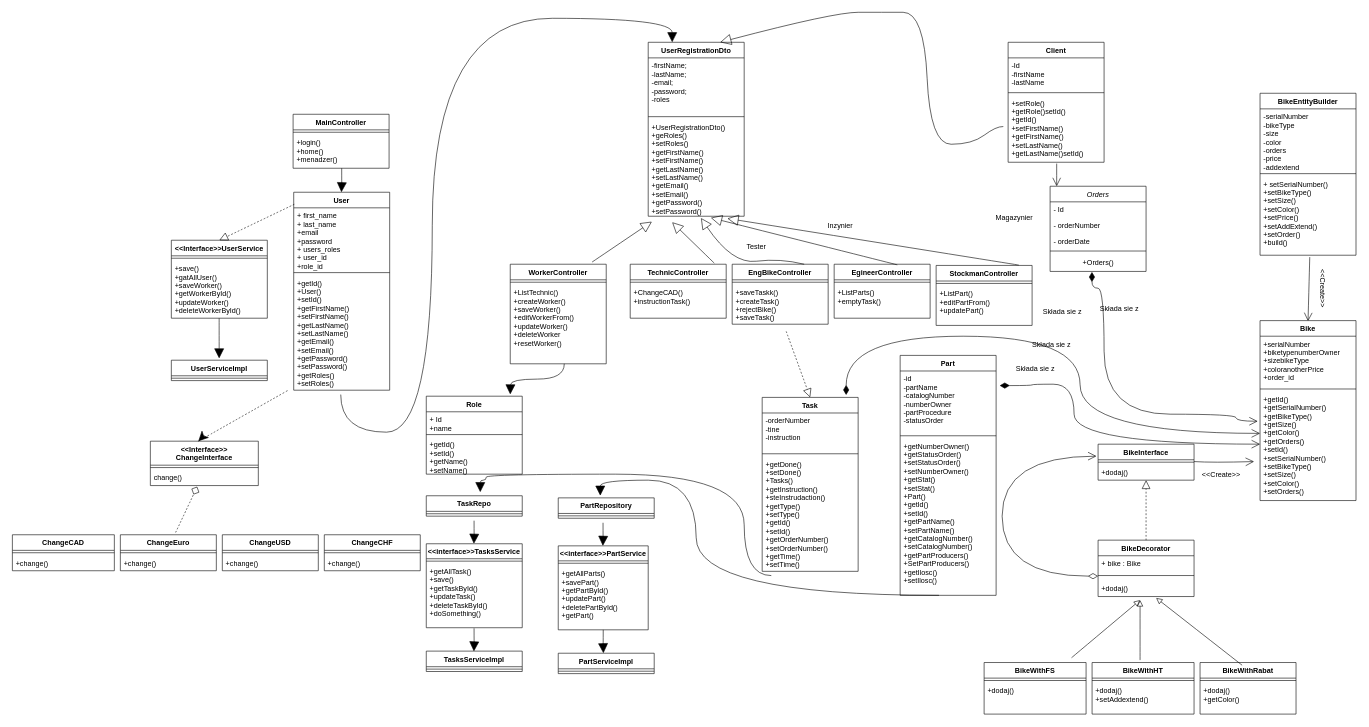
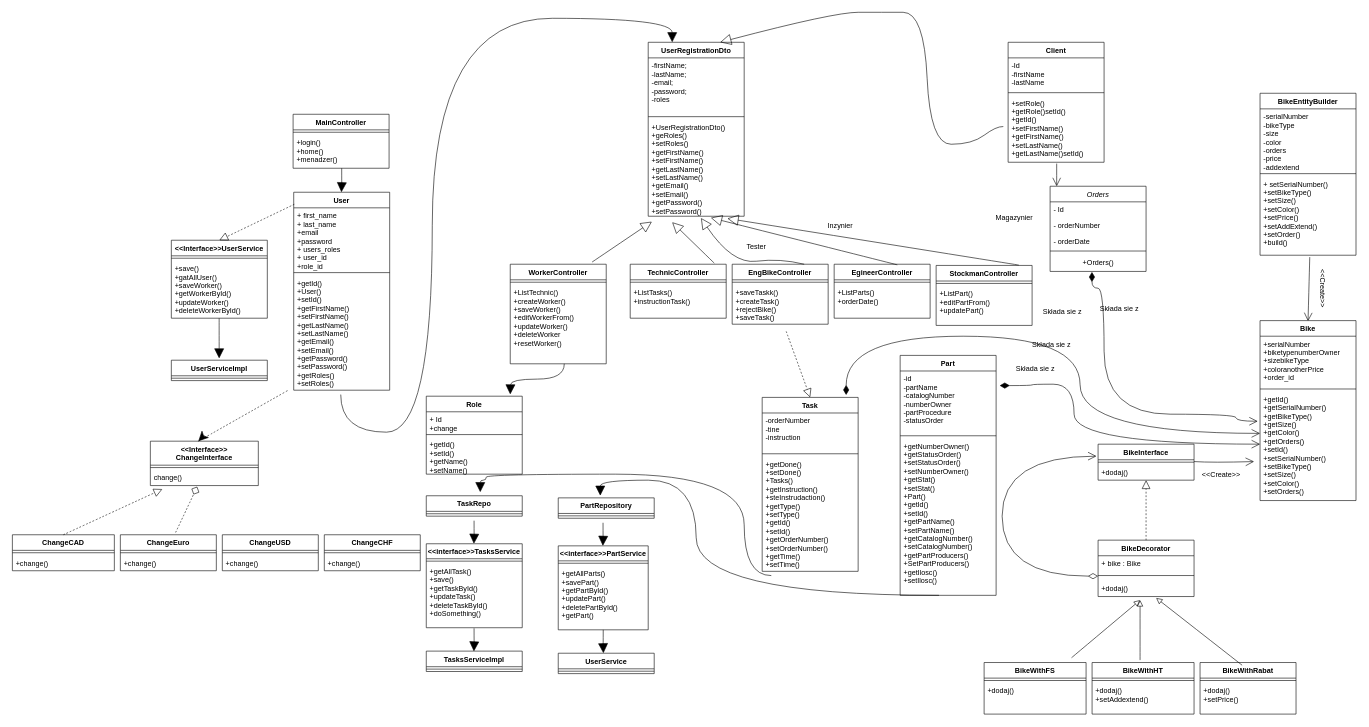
- <mxCell id="48" value="+ChangeCAD()&#10;+instructionTask()" style="text;strokeColor=none;fillColor=none;align=left;verticalAlign=top;spacingLeft=4;spacingRight=4;overflow=hidden;rotatable=0;points=[[0,0.5],[1,0.5]];portConstraint=eastwest;" vertex="1" parent="46"><mxGeometry y="34" width="160" height="56" as="geometry" /></mxCell>
+ <mxCell id="48" value="+ListTasks()&#10;+instructionTask()" style="text;strokeColor=none;fillColor=none;align=left;verticalAlign=top;spacingLeft=4;spacingRight=4;overflow=hidden;rotatable=0;points=[[0,0.5],[1,0.5]];portConstraint=eastwest;" vertex="1" parent="46"><mxGeometry y="34" width="160" height="56" as="geometry" /></mxCell>
- <mxCell id="36" value="+ListParts()&#10;+emptyTask()&#10;" style="text;strokeColor=none;fillColor=none;align=left;verticalAlign=top;spacingLeft=4;spacingRight=4;overflow=hidden;rotatable=0;points=[[0,0.5],[1,0.5]];portConstraint=eastwest;" vertex="1" parent="34"><mxGeometry y="34" width="160" height="56" as="geometry" /></mxCell>
+ <mxCell id="36" value="+ListParts()&#10;+orderDate()&#10;" style="text;strokeColor=none;fillColor=none;align=left;verticalAlign=top;spacingLeft=4;spacingRight=4;overflow=hidden;rotatable=0;points=[[0,0.5],[1,0.5]];portConstraint=eastwest;" vertex="1" parent="34"><mxGeometry y="34" width="160" height="56" as="geometry" /></mxCell>
- <mxCell id="9" value="+ Id&#10;+name" style="text;strokeColor=none;fillColor=none;align=left;verticalAlign=top;spacingLeft=4;spacingRight=4;overflow=hidden;rotatable=0;points=[[0,0.5],[1,0.5]];portConstraint=eastwest;" vertex="1" parent="8"><mxGeometry y="26" width="160" height="34" as="geometry" /></mxCell>
+ <mxCell id="9" value="+ Id&#10;+change" style="text;strokeColor=none;fillColor=none;align=left;verticalAlign=top;spacingLeft=4;spacingRight=4;overflow=hidden;rotatable=0;points=[[0,0.5],[1,0.5]];portConstraint=eastwest;" vertex="1" parent="8"><mxGeometry y="26" width="160" height="34" as="geometry" /></mxCell>
+ <mxCell id="147" value="" style="endArrow=block;dashed=1;endFill=0;endSize=12;html=1;rounded=0;sourcePerimeterSpacing=8;targetPerimeterSpacing=8;curved=1;exitX=0.5;exitY=0;exitDx=0;exitDy=0;entryX=0.111;entryY=1.231;entryDx=0;entryDy=0;entryPerimeter=0;" edge="1" parent="1" source="131" target="145"><mxGeometry width="160" relative="1" as="geometry"><mxPoint x="670.08" y="833.012" as="sourcePoint" /><mxPoint x="710" y="943" as="targetPoint" /></mxGeometry></mxCell>
- <mxCell id="69" value="PartServiceImpl" style="swimlane;fontStyle=1;align=center;verticalAlign=top;childLayout=stackLayout;horizontal=1;startSize=26;horizontalStack=0;resizeParent=1;resizeParentMax=0;resizeLast=0;collapsible=1;marginBottom=0;" vertex="1" parent="1"><mxGeometry x="930" y="1088.5" width="160" height="34" as="geometry" /></mxCell>
+ <mxCell id="69" value="UserService" style="swimlane;fontStyle=1;align=center;verticalAlign=top;childLayout=stackLayout;horizontal=1;startSize=26;horizontalStack=0;resizeParent=1;resizeParentMax=0;resizeLast=0;collapsible=1;marginBottom=0;" vertex="1" parent="1"><mxGeometry x="930" y="1088.5" width="160" height="34" as="geometry" /></mxCell>
- <mxCell id="116" value="+dodaj()&#10;+getColor()" style="text;strokeColor=none;fillColor=none;align=left;verticalAlign=top;spacingLeft=4;spacingRight=4;overflow=hidden;rotatable=0;points=[[0,0.5],[1,0.5]];portConstraint=eastwest;" vertex="1" parent="114"><mxGeometry y="34" width="160" height="52" as="geometry" /></mxCell>
+ <mxCell id="116" value="+dodaj()&#10;+setPrice()" style="text;strokeColor=none;fillColor=none;align=left;verticalAlign=top;spacingLeft=4;spacingRight=4;overflow=hidden;rotatable=0;points=[[0,0.5],[1,0.5]];portConstraint=eastwest;" vertex="1" parent="114"><mxGeometry y="34" width="160" height="52" as="geometry" /></mxCell>
